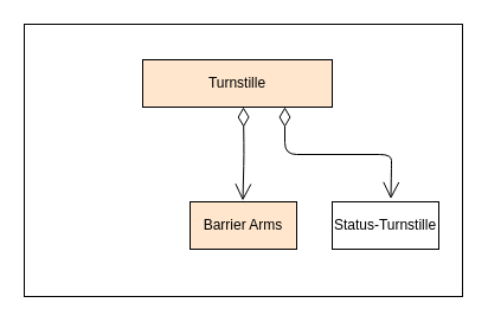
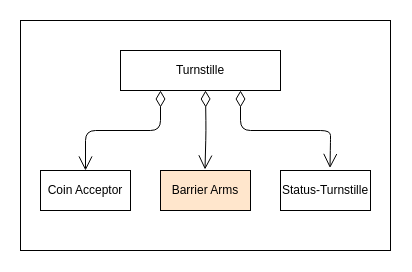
- <mxCell id="3" value="Turnstille" style="fontStyle=0;html=1;whiteSpace=wrap;fillColor=#ffe6cc;" vertex="1" parent="1"><mxGeometry x="120" y="50" width="160" height="40" as="geometry" /></mxCell>
+ <mxCell id="3" value="Turnstille" style="fontStyle=0;html=1;whiteSpace=wrap;" vertex="1" parent="1"><mxGeometry x="120" y="50" width="160" height="40" as="geometry" /></mxCell>
+ <mxCell id="5" value="" style="endArrow=open;html=1;endSize=12;startArrow=diamondThin;startSize=14;startFill=0;edgeStyle=orthogonalEdgeStyle;align=left;verticalAlign=bottom;entryX=0.5;entryY=0;entryDx=0;entryDy=0;exitX=0.25;exitY=1;exitDx=0;exitDy=0;" edge="1" parent="1" source="3" target="4"><mxGeometry x="0.407" y="-43" relative="1" as="geometry"><mxPoint x="140" y="90" as="sourcePoint" /><mxPoint x="330" y="90" as="targetPoint" /><Array as="points"><mxPoint x="160" y="130" /><mxPoint x="85" y="130" /></Array><mxPoint x="28" y="-40" as="offset" /></mxGeometry></mxCell>
+ <mxCell id="4" value="Coin Acceptor" style="fontStyle=0;html=1;whiteSpace=wrap;" vertex="1" parent="1"><mxGeometry x="40" y="170" width="90" height="40" as="geometry" /></mxCell>
